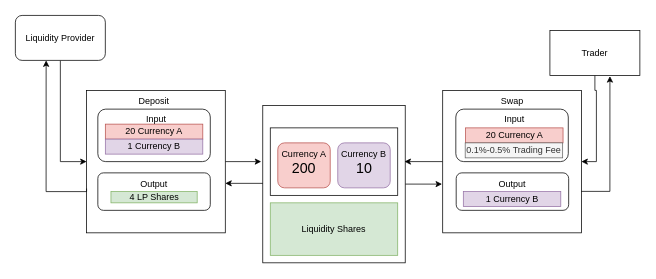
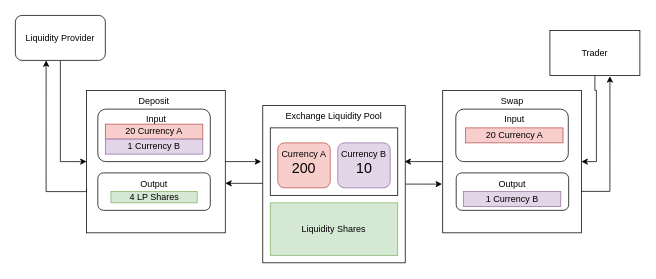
+ <mxCell id="7" value="Exchange Liquidity Pool" style="text;html=1;strokeColor=none;fillColor=none;align=center;verticalAlign=middle;whiteSpace=wrap;rounded=0;" vertex="1" parent="1"><mxGeometry x="370" y="140" width="150" height="30" as="geometry" /></mxCell>
- <mxCell id="38" value="0.1%-0.5% Trading Fee" style="text;html=1;strokeColor=#666666;fillColor=#f5f5f5;align=center;verticalAlign=middle;whiteSpace=wrap;rounded=0;fontSize=12;fontColor=#333333;" vertex="1" parent="1"><mxGeometry x="620" y="190" width="130" height="20" as="geometry" /></mxCell>
